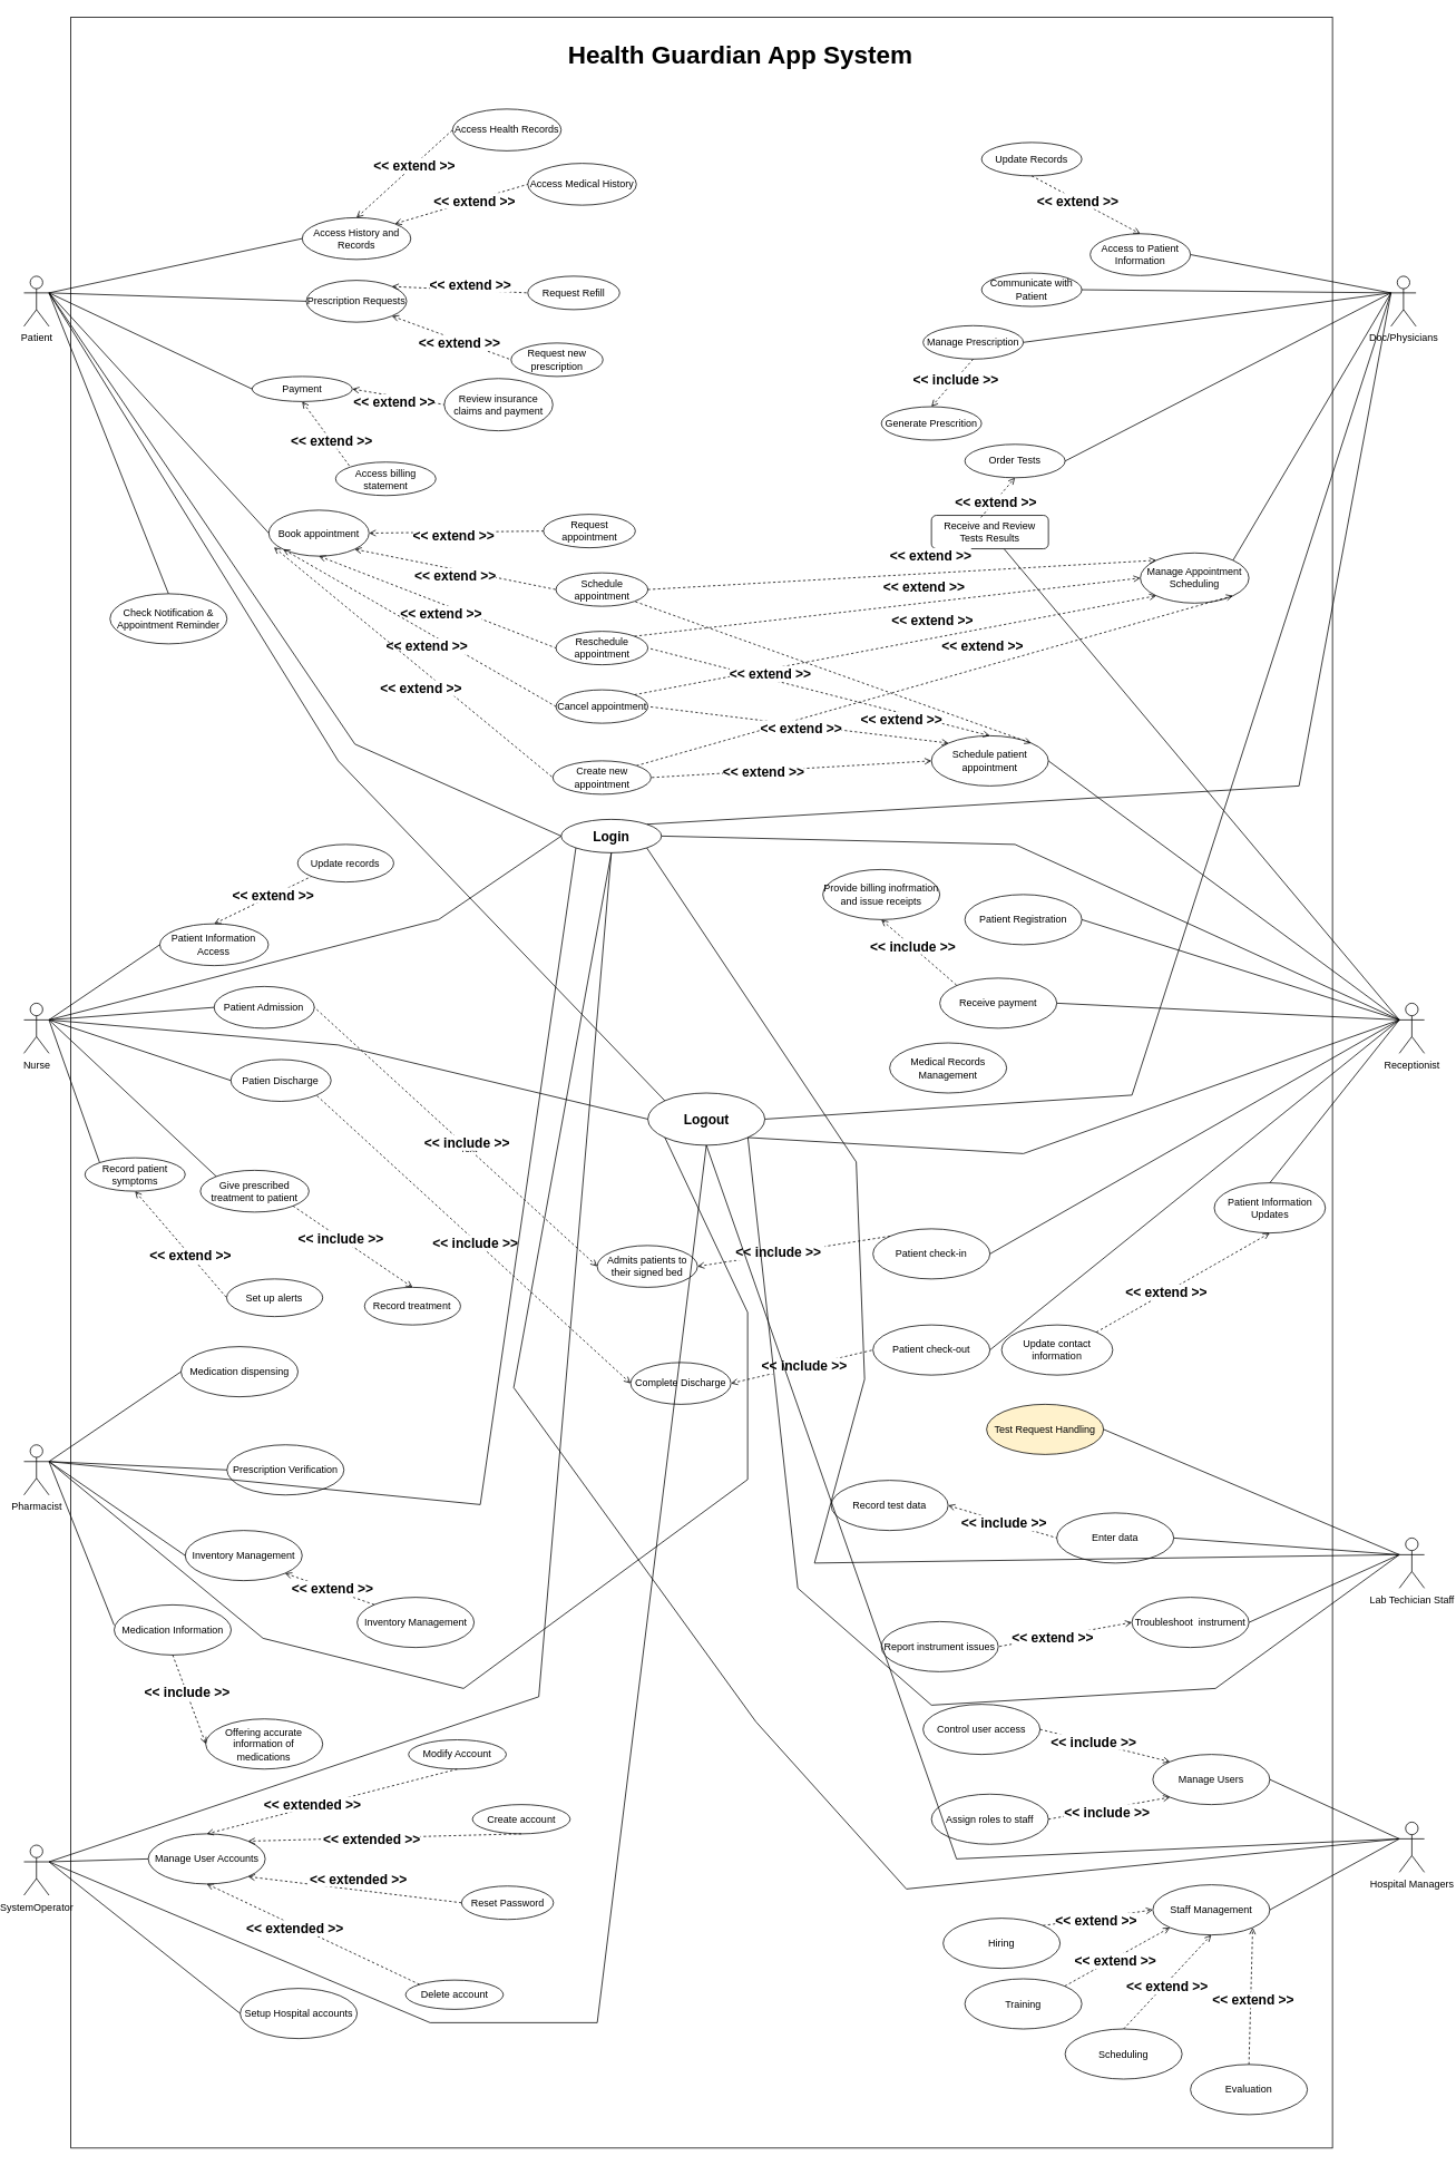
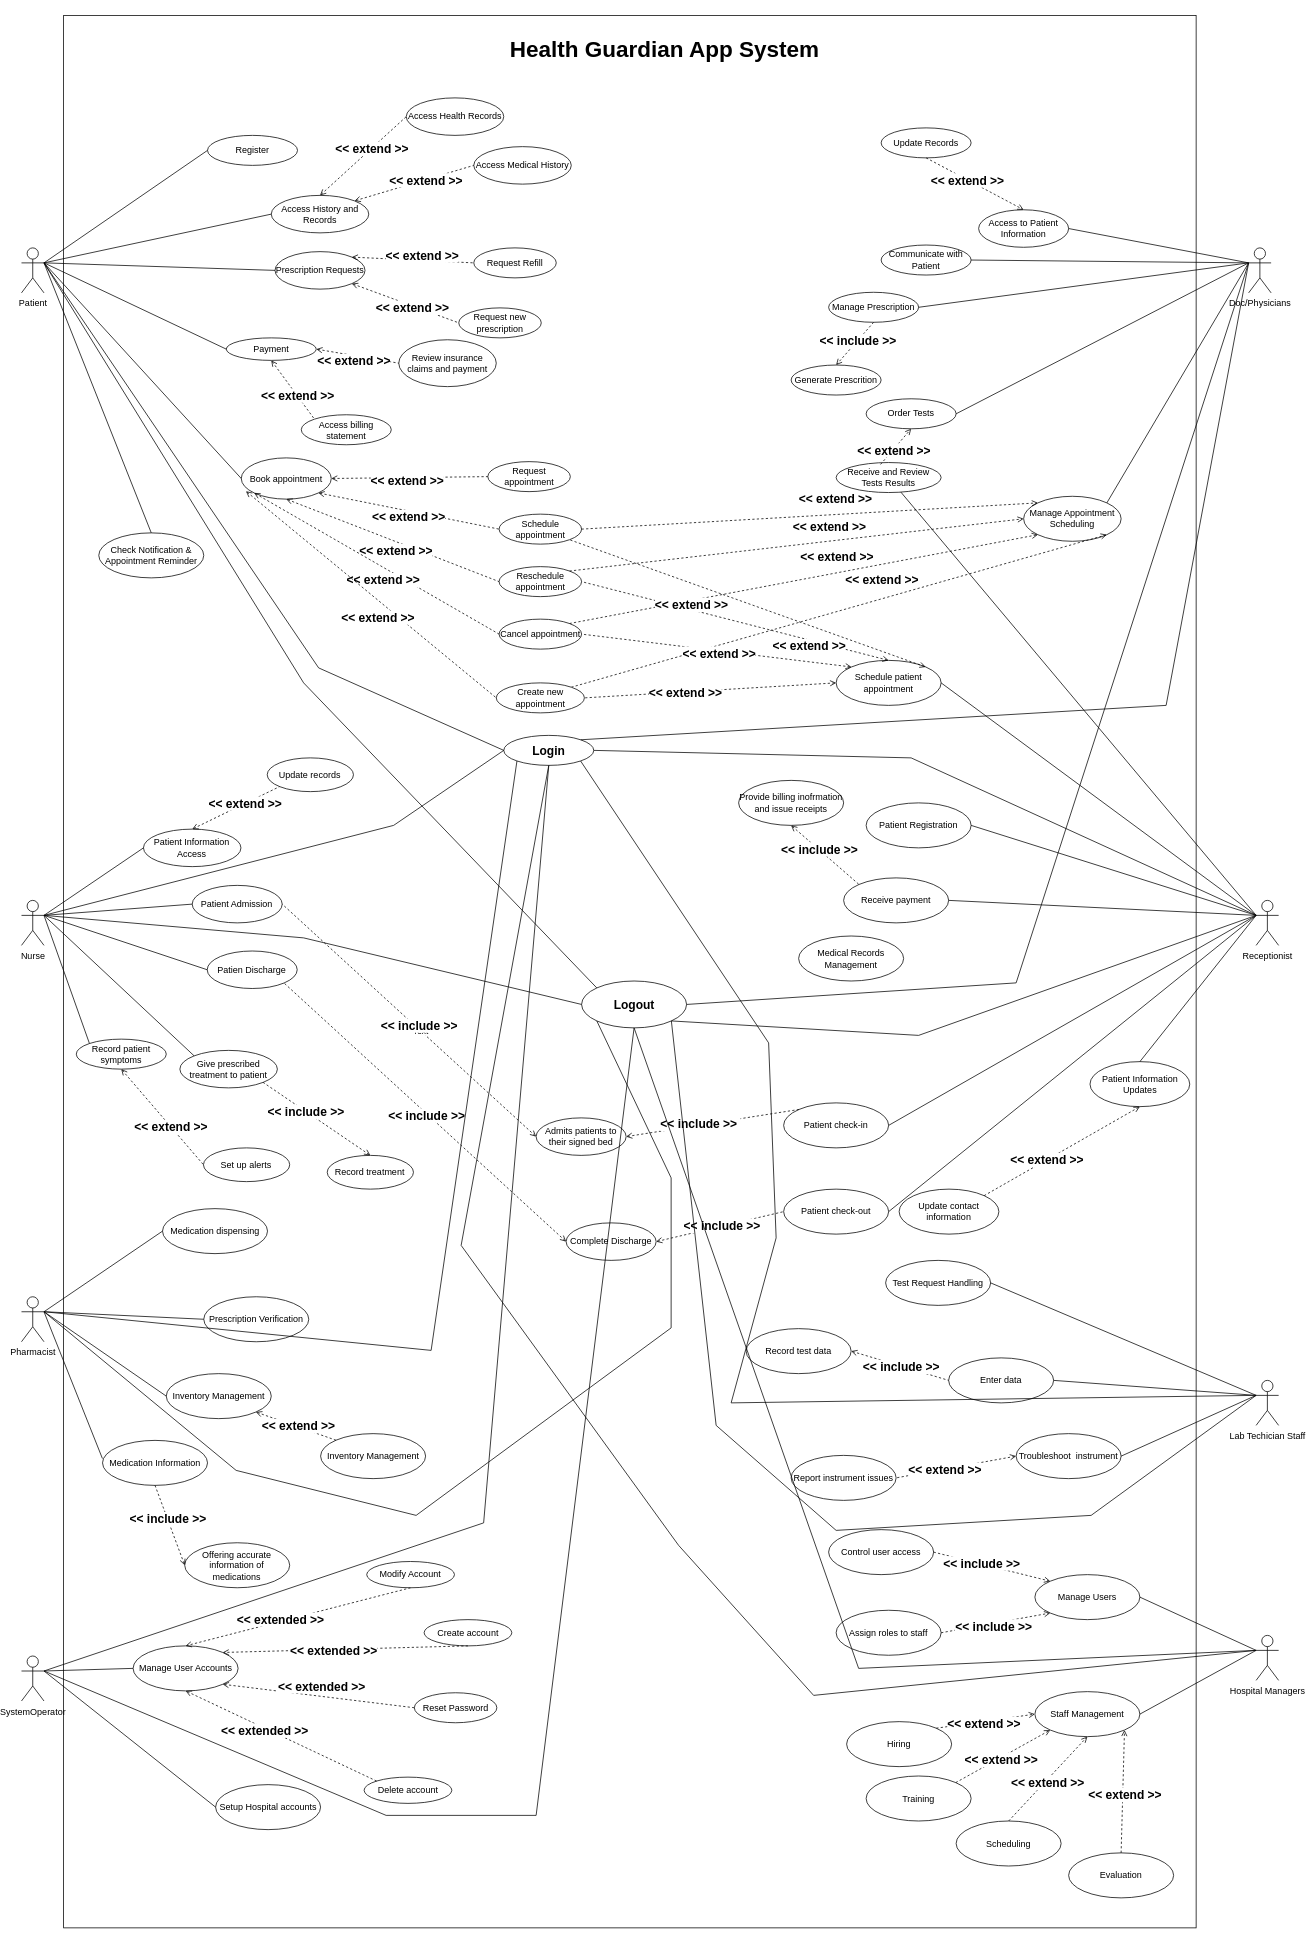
+ <mxCell id="12" value="Register" style="ellipse;whiteSpace=wrap;html=1;" parent="1" vertex="1"><mxGeometry x="268.87" y="180" width="120" height="40" as="geometry" /></mxCell>
+ <mxCell id="44" value="" style="endArrow=none;html=1;rounded=0;entryX=0;entryY=0.5;entryDx=0;entryDy=0;exitX=1;exitY=0.333;exitDx=0;exitDy=0;exitPerimeter=0;" parent="1" source="9" target="12" edge="1"><mxGeometry width="50" height="50" relative="1" as="geometry"><mxPoint x="113.87" y="360" as="sourcePoint" /><mxPoint x="223.87" y="160" as="targetPoint" /></mxGeometry></mxCell>
- <mxCell id="134" value="Receive and Review Tests Results" style="whiteSpace=wrap;html=1;flipH=1;flipV=0;rounded=1;" parent="1" vertex="1"><mxGeometry x="1107" y="616.22" width="140" height="40" as="geometry" /></mxCell>
+ <mxCell id="134" value="Receive and Review Tests Results" style="ellipse;whiteSpace=wrap;html=1;flipH=1;flipV=0;" parent="1" vertex="1"><mxGeometry x="1107" y="616.22" width="140" height="40" as="geometry" /></mxCell>
- <mxCell id="33" value="Test Request Handling" style="ellipse;whiteSpace=wrap;html=1;flipH=1;direction=west;fillColor=#fff2cc;" parent="1" vertex="1"><mxGeometry x="1173" y="1680" width="140" height="60" as="geometry" /></mxCell>
+ <mxCell id="33" value="Test Request Handling" style="ellipse;whiteSpace=wrap;html=1;flipH=1;direction=west;" parent="1" vertex="1"><mxGeometry x="1173" y="1680" width="140" height="60" as="geometry" /></mxCell>
